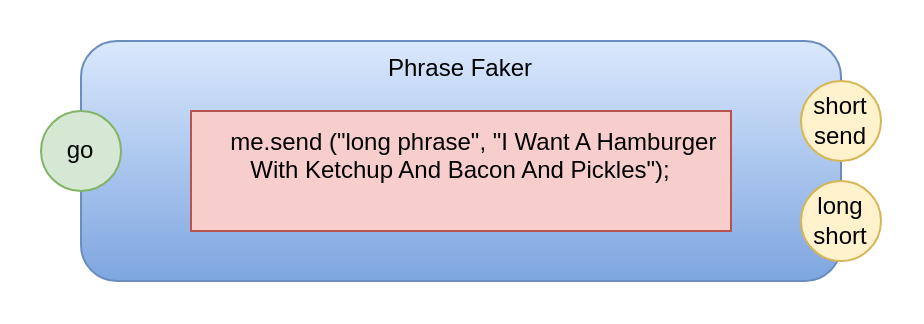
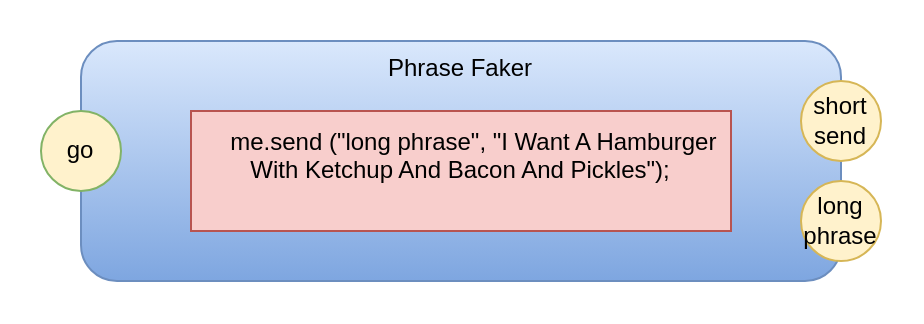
- <mxCell id="5" value="go" style="ellipse;whiteSpace=wrap;html=1;aspect=fixed;fillColor=#d5e8d4;strokeColor=#82b366;" vertex="1" parent="1"><mxGeometry x="20" y="55" width="40" height="40" as="geometry" /></mxCell>
+ <mxCell id="5" value="go" style="ellipse;whiteSpace=wrap;html=1;aspect=fixed;fillColor=#fff2cc;strokeColor=#82b366;" vertex="1" parent="1"><mxGeometry x="20" y="55" width="40" height="40" as="geometry" /></mxCell>
- <mxCell id="4" value="long short" style="ellipse;whiteSpace=wrap;html=1;aspect=fixed;fillColor=#fff2cc;strokeColor=#d6b656;" vertex="1" parent="1"><mxGeometry x="400" y="90" width="40" height="40" as="geometry" /></mxCell>
+ <mxCell id="4" value="long phrase" style="ellipse;whiteSpace=wrap;html=1;aspect=fixed;fillColor=#fff2cc;strokeColor=#d6b656;" vertex="1" parent="1"><mxGeometry x="400" y="90" width="40" height="40" as="geometry" /></mxCell>
